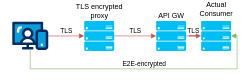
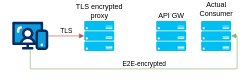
- <mxCell id="7" value="TLS" style="edgeStyle=orthogonalEdgeStyle;rounded=0;orthogonalLoop=1;jettySize=auto;html=1;entryX=0;entryY=0.5;entryDx=0;entryDy=0;entryPerimeter=0;endArrow=block;endFill=1;startArrow=none;startFill=0;labelPosition=center;verticalLabelPosition=top;align=center;verticalAlign=bottom;strokeColor=#b85450;fillColor=#f8cecc;labelBackgroundColor=none;" parent="1" source="3" target="4" edge="1"><mxGeometry x="0.007" relative="1" as="geometry"><mxPoint as="offset" /></mxGeometry></mxCell>
- <mxCell id="8" value="TLS" style="edgeStyle=orthogonalEdgeStyle;rounded=0;orthogonalLoop=1;jettySize=auto;html=1;entryX=0;entryY=0.5;entryDx=0;entryDy=0;entryPerimeter=0;endArrow=block;endFill=1;startArrow=none;startFill=0;strokeColor=#b85450;fillColor=#f8cecc;labelPosition=center;verticalLabelPosition=top;align=center;verticalAlign=bottom;labelBackgroundColor=none;" parent="1" source="4" target="5" edge="1"><mxGeometry relative="1" as="geometry" /></mxCell>
